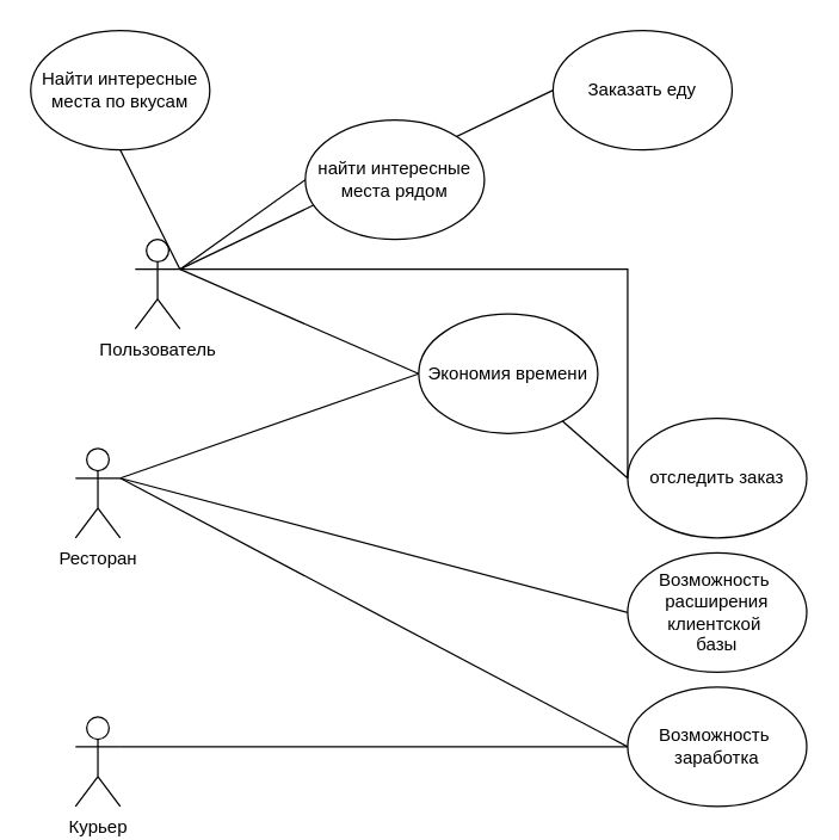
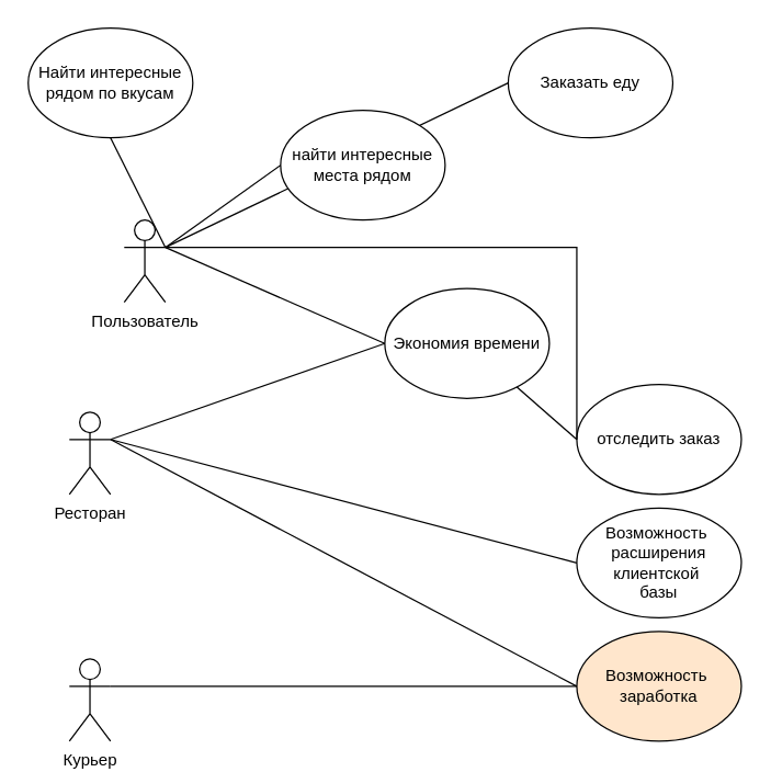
- <mxCell id="14" value="Найти интересные&lt;br&gt;места по вкусам" style="ellipse;whiteSpace=wrap;html=1;" vertex="1" parent="1"><mxGeometry x="20" width="120" height="80" as="geometry" y="20" /></mxCell>
+ <mxCell id="14" value="Найти интересные&lt;br&gt;рядом по вкусам" style="ellipse;whiteSpace=wrap;html=1;" vertex="1" parent="1"><mxGeometry x="20" width="120" height="80" as="geometry" y="20" /></mxCell>
- <mxCell id="7" value="Возможность&amp;nbsp;&lt;br&gt;заработка" style="ellipse;whiteSpace=wrap;html=1;" vertex="1" parent="1"><mxGeometry x="420" y="460" width="120" height="80" as="geometry" /></mxCell>
+ <mxCell id="7" value="Возможность&amp;nbsp;&lt;br&gt;заработка" style="ellipse;whiteSpace=wrap;html=1;fillColor=#ffe6cc;" vertex="1" parent="1"><mxGeometry x="420" y="460" width="120" height="80" as="geometry" /></mxCell>
